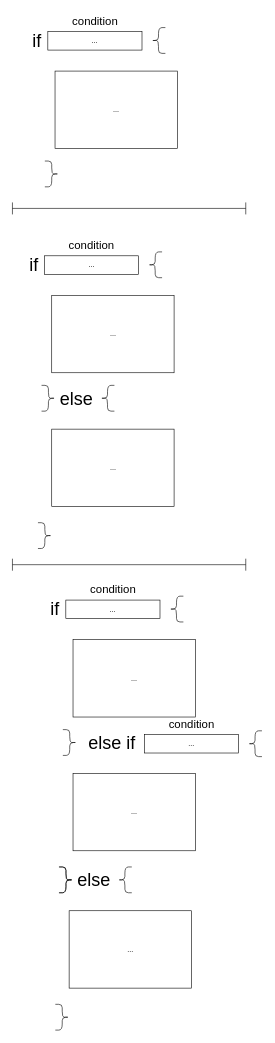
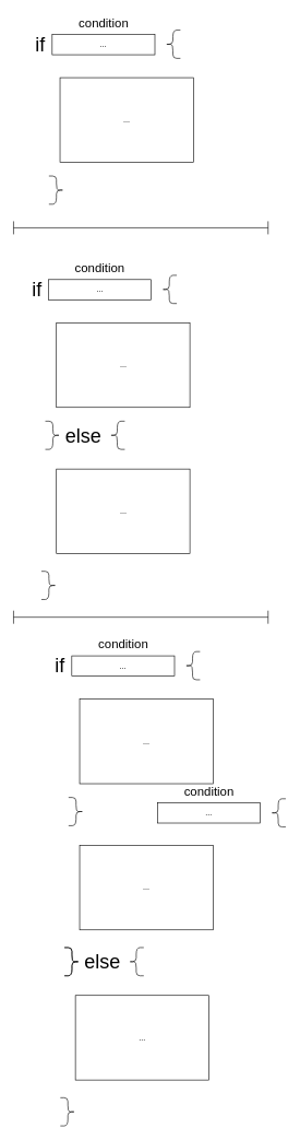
- <mxCell id="26" value="else if" style="text;html=1;strokeColor=none;fillColor=none;align=center;verticalAlign=middle;whiteSpace=wrap;rounded=0;fontSize=30;" vertex="1" parent="1"><mxGeometry x="132.5" y="1222.5" width="105.5" height="30" as="geometry" /></mxCell>
